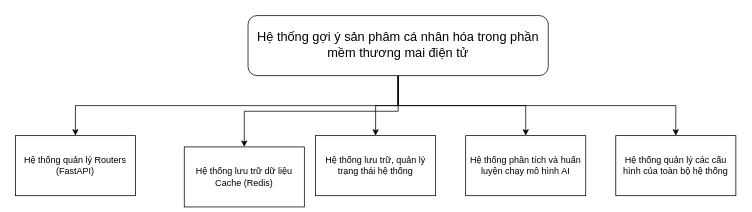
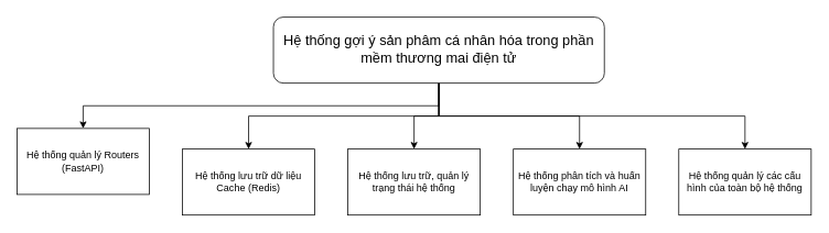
- <mxCell id="8" value="Hệ thống quản lý Routers&lt;div&gt;(FastAPI)&lt;/div&gt;" style="rounded=0;whiteSpace=wrap;html=1;" parent="1" vertex="1"><mxGeometry x="20" y="180" width="160" height="80" as="geometry" /></mxCell>
+ <mxCell id="8" value="Hệ thống quản lý Routers&lt;div&gt;(FastAPI)&lt;/div&gt;" style="rounded=0;whiteSpace=wrap;html=1;" parent="1" vertex="1"><mxGeometry x="20" y="155" width="160" height="80" as="geometry" /></mxCell>
- <mxCell id="9" value="Hệ thống lưu trữ dữ liệu&lt;div&gt;Cache (Redis)&lt;/div&gt;" style="rounded=0;whiteSpace=wrap;html=1;" parent="1" vertex="1"><mxGeometry x="245" y="195" width="160" height="80" as="geometry" /></mxCell>
+ <mxCell id="9" value="Hệ thống lưu trữ dữ liệu&lt;div&gt;Cache (Redis)&lt;/div&gt;" style="rounded=0;whiteSpace=wrap;html=1;" parent="1" vertex="1"><mxGeometry x="220" y="180" width="160" height="80" as="geometry" /></mxCell>
